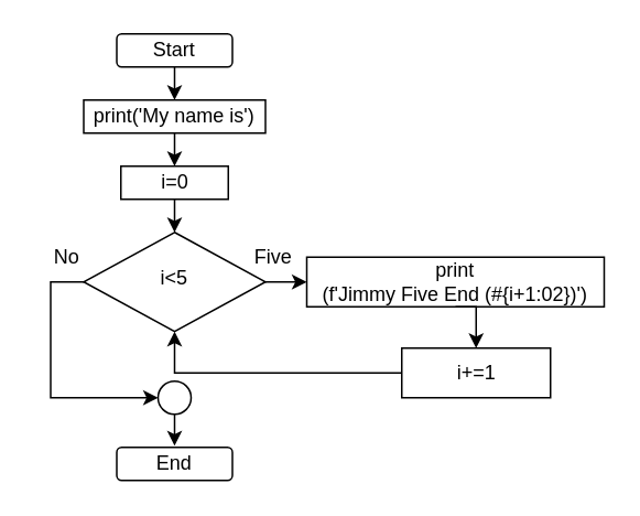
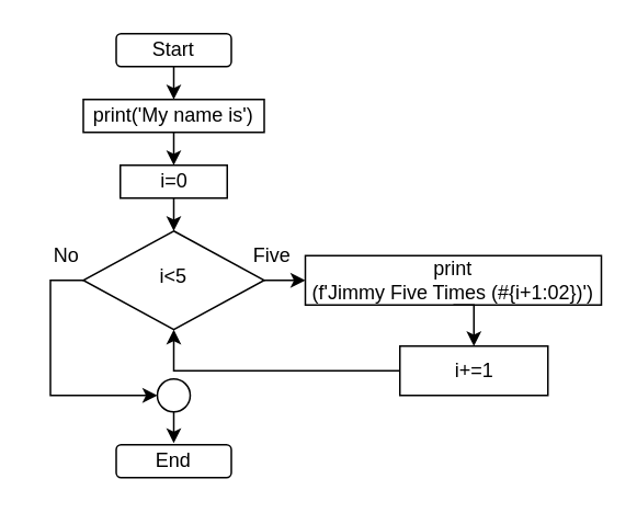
- <mxCell id="8" value="&lt;div&gt;print&lt;/div&gt;&lt;div&gt;(f'Jimmy Five End (#{i+1:02})')&lt;/div&gt;" style="rounded=0;whiteSpace=wrap;html=1;" vertex="1" parent="3"><mxGeometry x="135" y="135" width="180" height="30" as="geometry" /></mxCell>
+ <mxCell id="8" value="&lt;div&gt;print&lt;/div&gt;&lt;div&gt;(f'Jimmy Five Times (#{i+1:02})')&lt;/div&gt;" style="rounded=0;whiteSpace=wrap;html=1;" vertex="1" parent="3"><mxGeometry x="135" y="135" width="180" height="30" as="geometry" /></mxCell>
